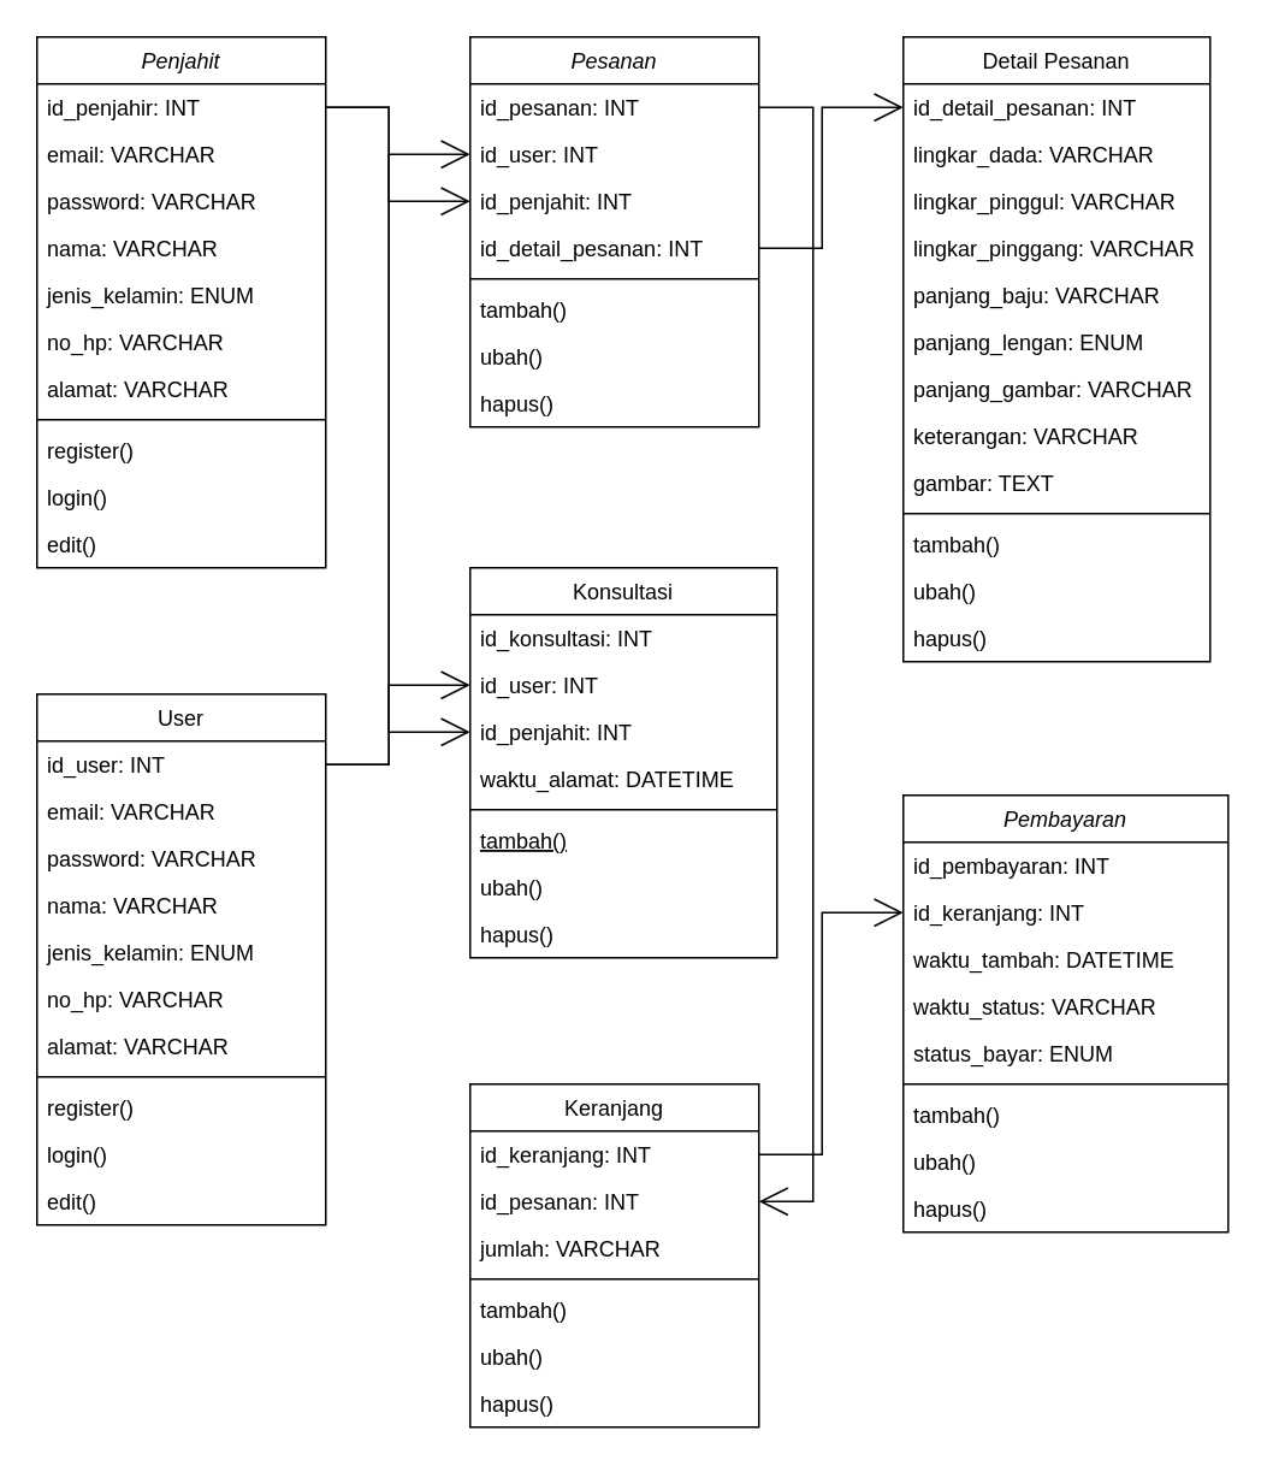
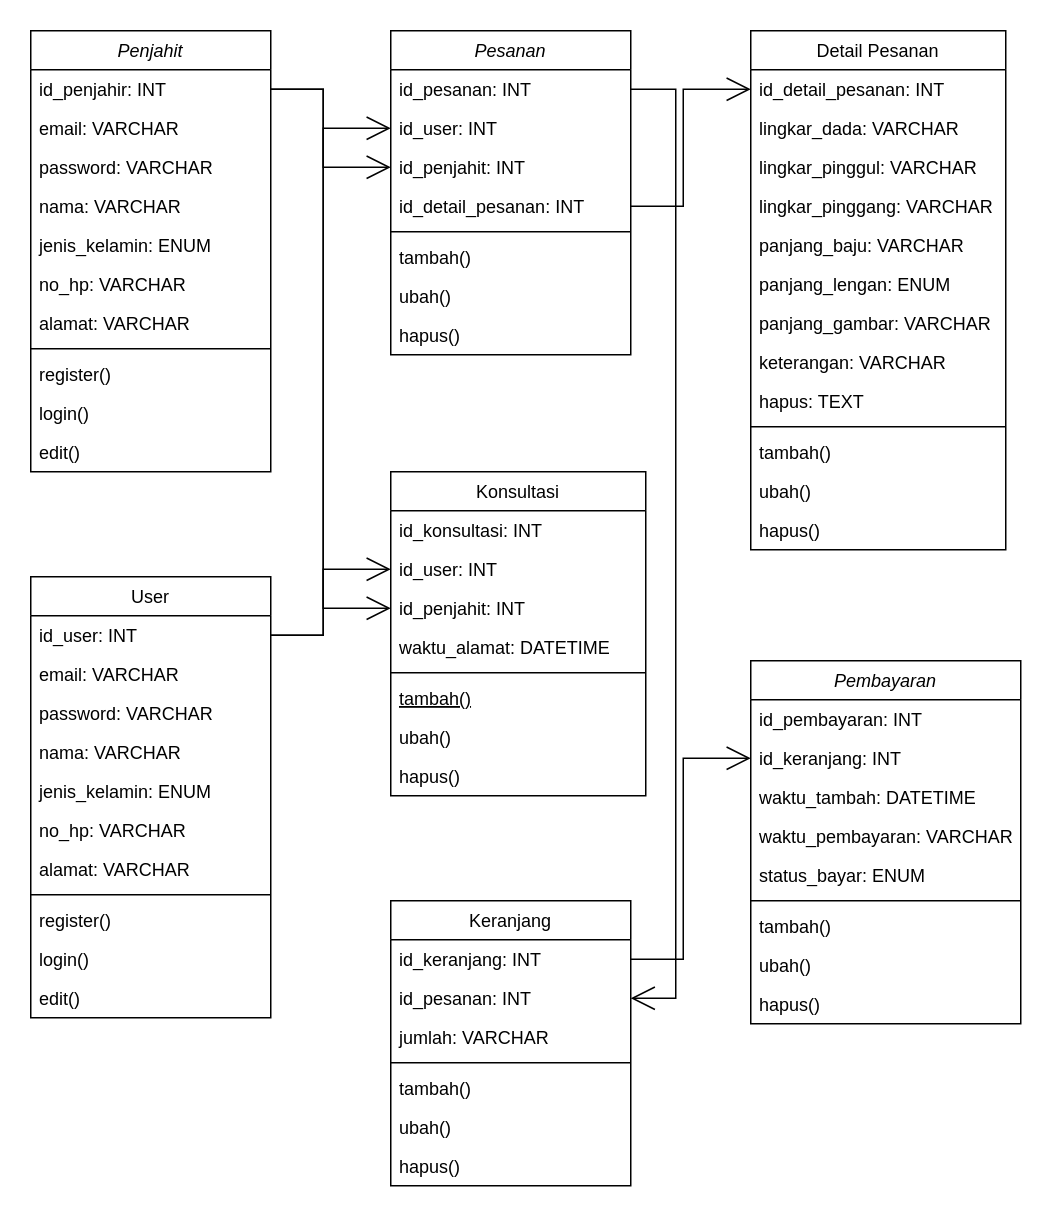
- <mxCell id="71" value="gambar: TEXT" style="text;align=left;verticalAlign=top;spacingLeft=4;spacingRight=4;overflow=hidden;rotatable=0;points=[[0,0.5],[1,0.5]];portConstraint=eastwest;rounded=0;shadow=0;html=0;" vertex="1" parent="62"><mxGeometry y="234" width="170" height="26" as="geometry" /></mxCell>
+ <mxCell id="71" value="hapus: TEXT" style="text;align=left;verticalAlign=top;spacingLeft=4;spacingRight=4;overflow=hidden;rotatable=0;points=[[0,0.5],[1,0.5]];portConstraint=eastwest;rounded=0;shadow=0;html=0;" vertex="1" parent="62"><mxGeometry y="234" width="170" height="26" as="geometry" /></mxCell>
- <mxCell id="44" value="waktu_status: VARCHAR" style="text;align=left;verticalAlign=top;spacingLeft=4;spacingRight=4;overflow=hidden;rotatable=0;points=[[0,0.5],[1,0.5]];portConstraint=eastwest;rounded=0;shadow=0;html=0;" vertex="1" parent="40"><mxGeometry y="104" width="180" height="26" as="geometry" /></mxCell>
+ <mxCell id="44" value="waktu_pembayaran: VARCHAR" style="text;align=left;verticalAlign=top;spacingLeft=4;spacingRight=4;overflow=hidden;rotatable=0;points=[[0,0.5],[1,0.5]];portConstraint=eastwest;rounded=0;shadow=0;html=0;" vertex="1" parent="40"><mxGeometry y="104" width="180" height="26" as="geometry" /></mxCell>
